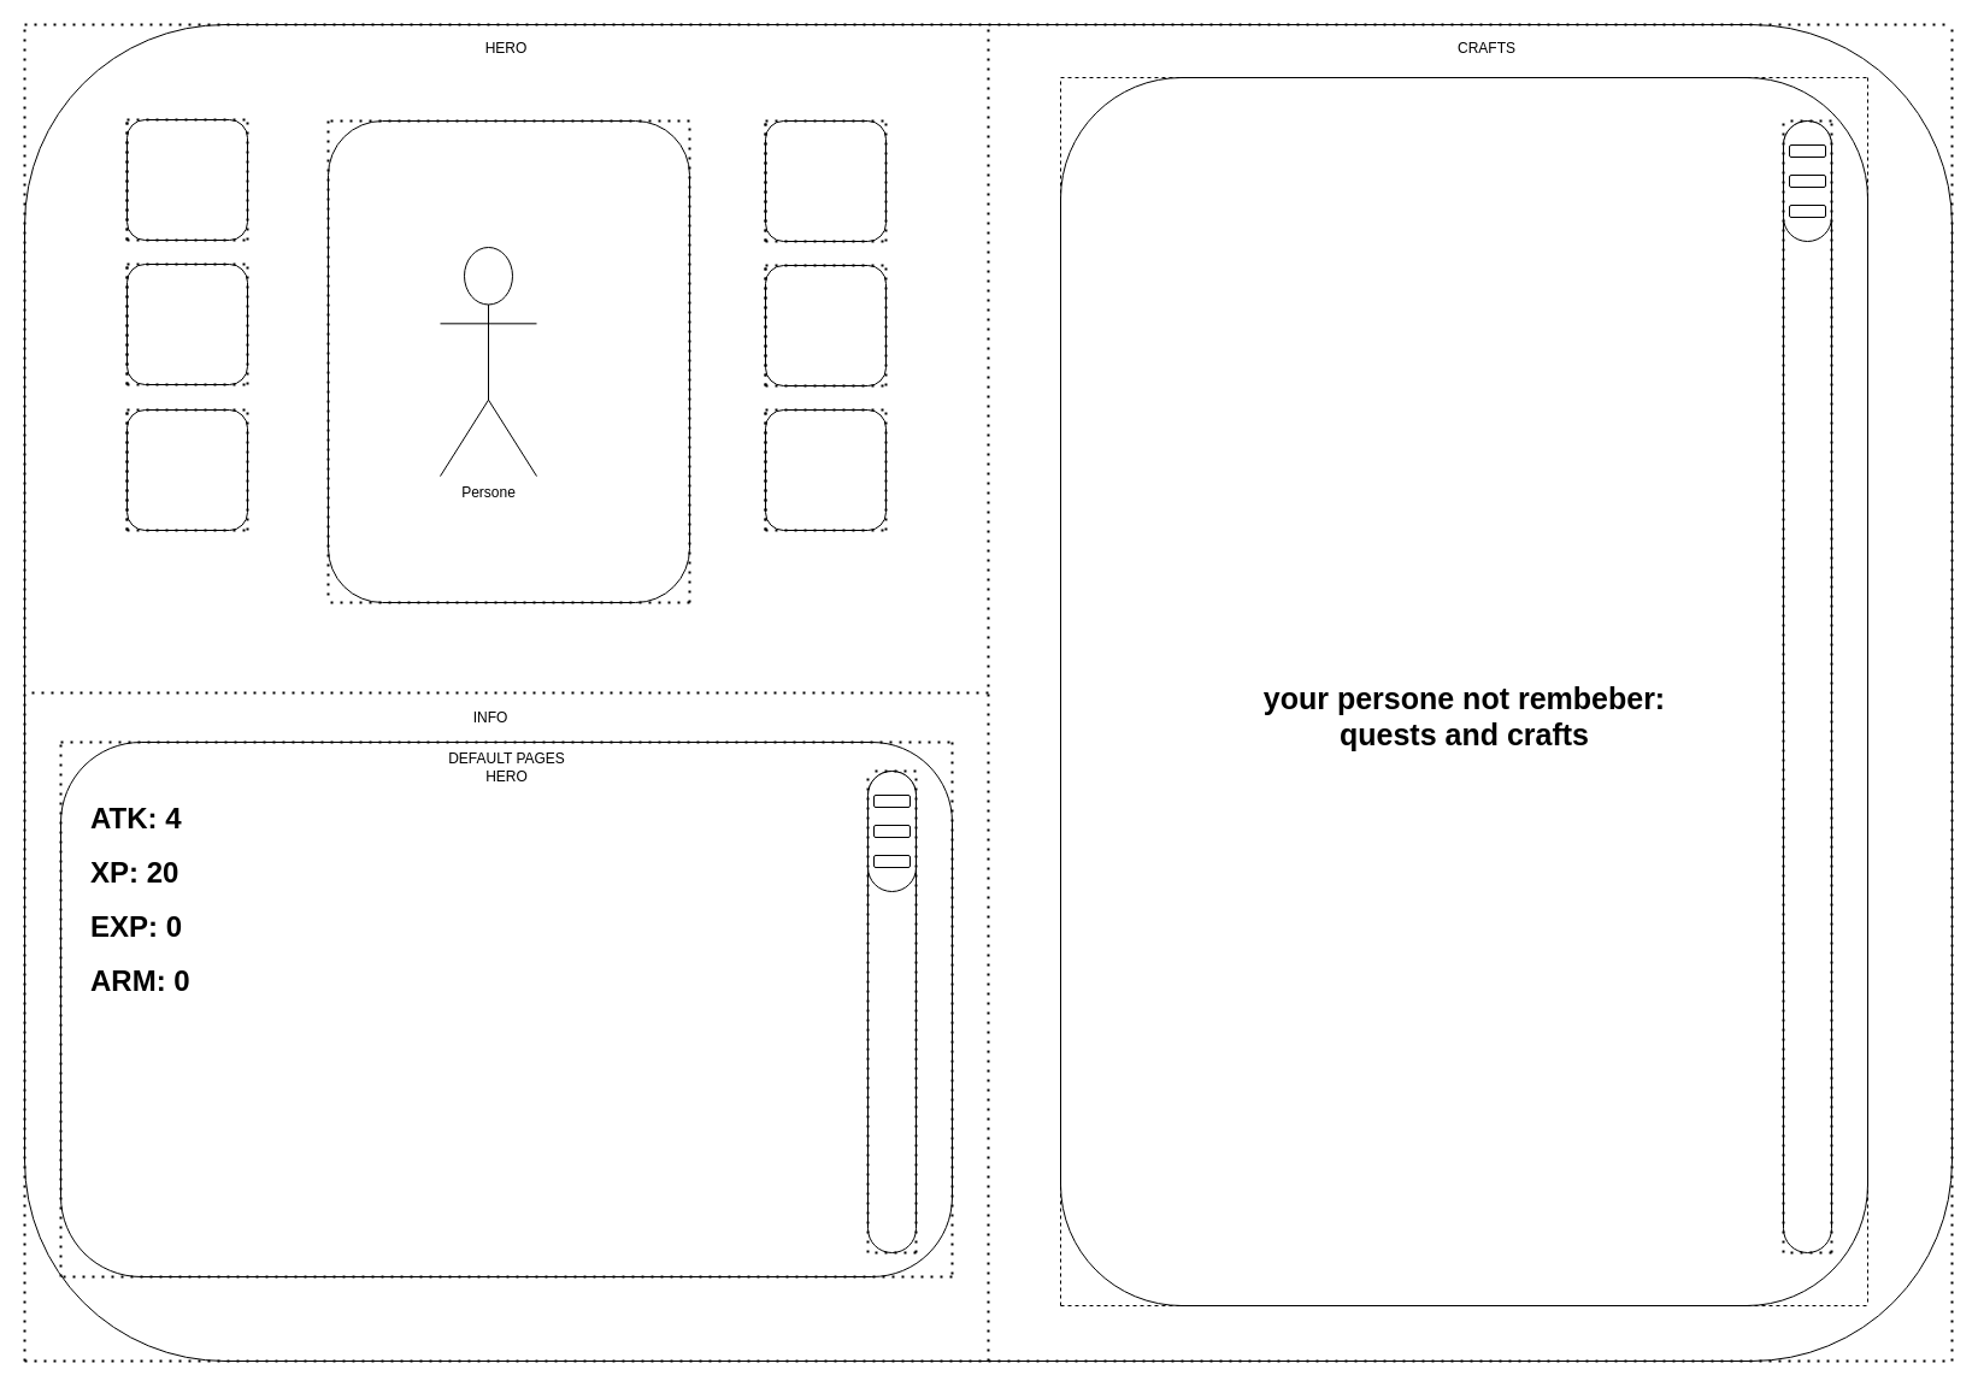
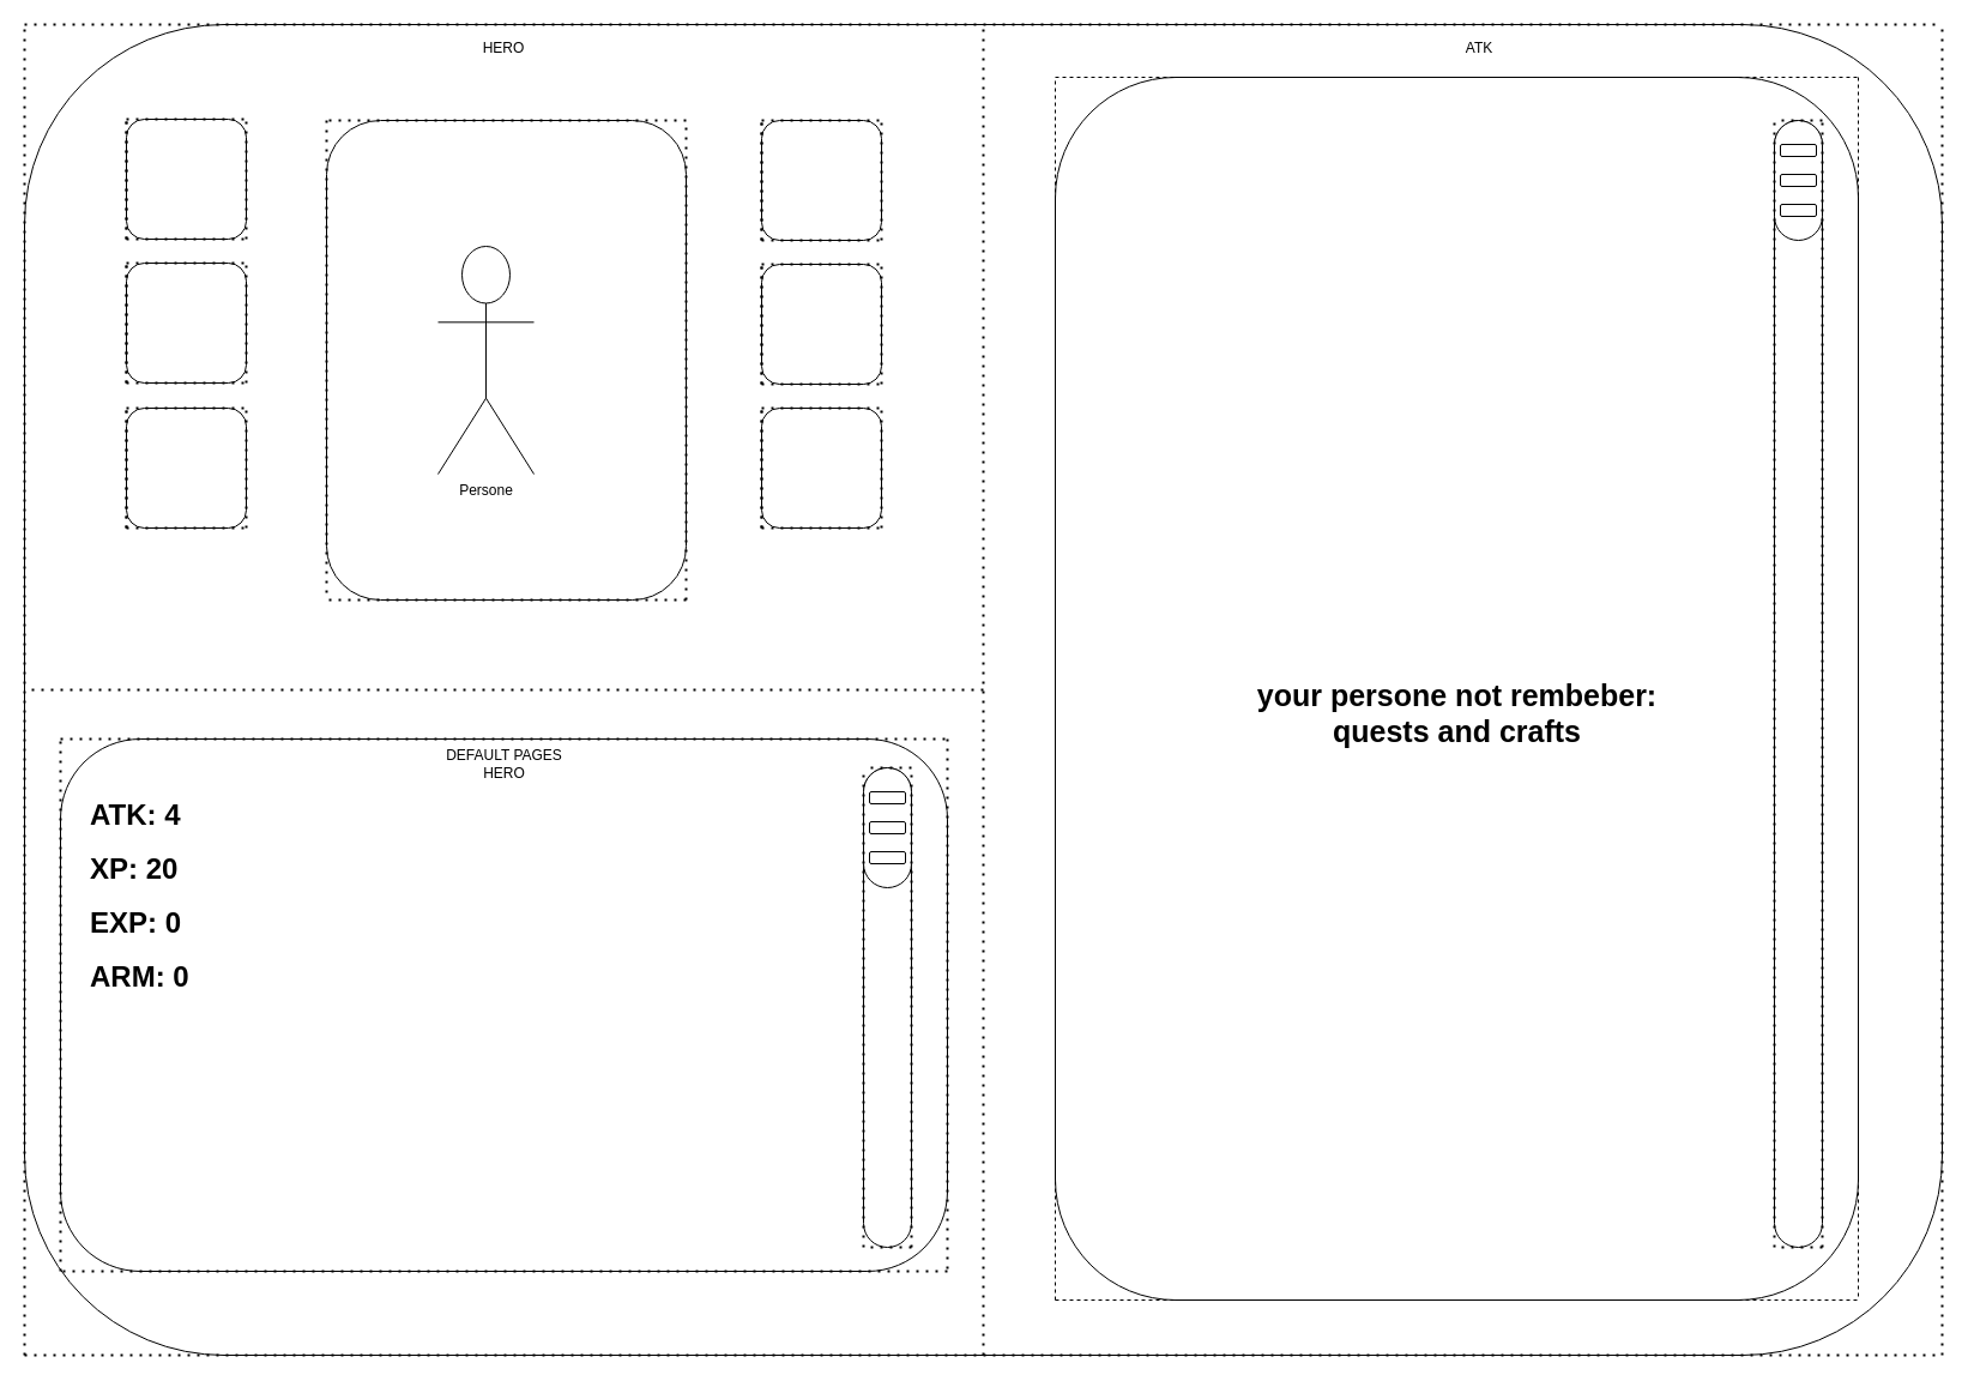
- <mxCell id="12" value="CRAFTS" style="text;html=1;strokeColor=none;fillColor=none;align=center;verticalAlign=middle;whiteSpace=wrap;rounded=0;" parent="1" vertex="1"><mxGeometry x="1206" y="30" width="56" height="20" as="geometry" /></mxCell>
+ <mxCell id="12" value="ATK" style="text;html=1;strokeColor=none;fillColor=none;align=center;verticalAlign=middle;whiteSpace=wrap;rounded=0;" parent="1" vertex="1"><mxGeometry x="1206" y="30" width="56" height="20" as="geometry" /></mxCell>
- <mxCell id="19" value="INFO" style="text;html=1;strokeColor=none;fillColor=none;align=center;verticalAlign=middle;whiteSpace=wrap;rounded=0;" parent="1" vertex="1"><mxGeometry x="387" y="586" width="40" height="20" as="geometry" /></mxCell>
